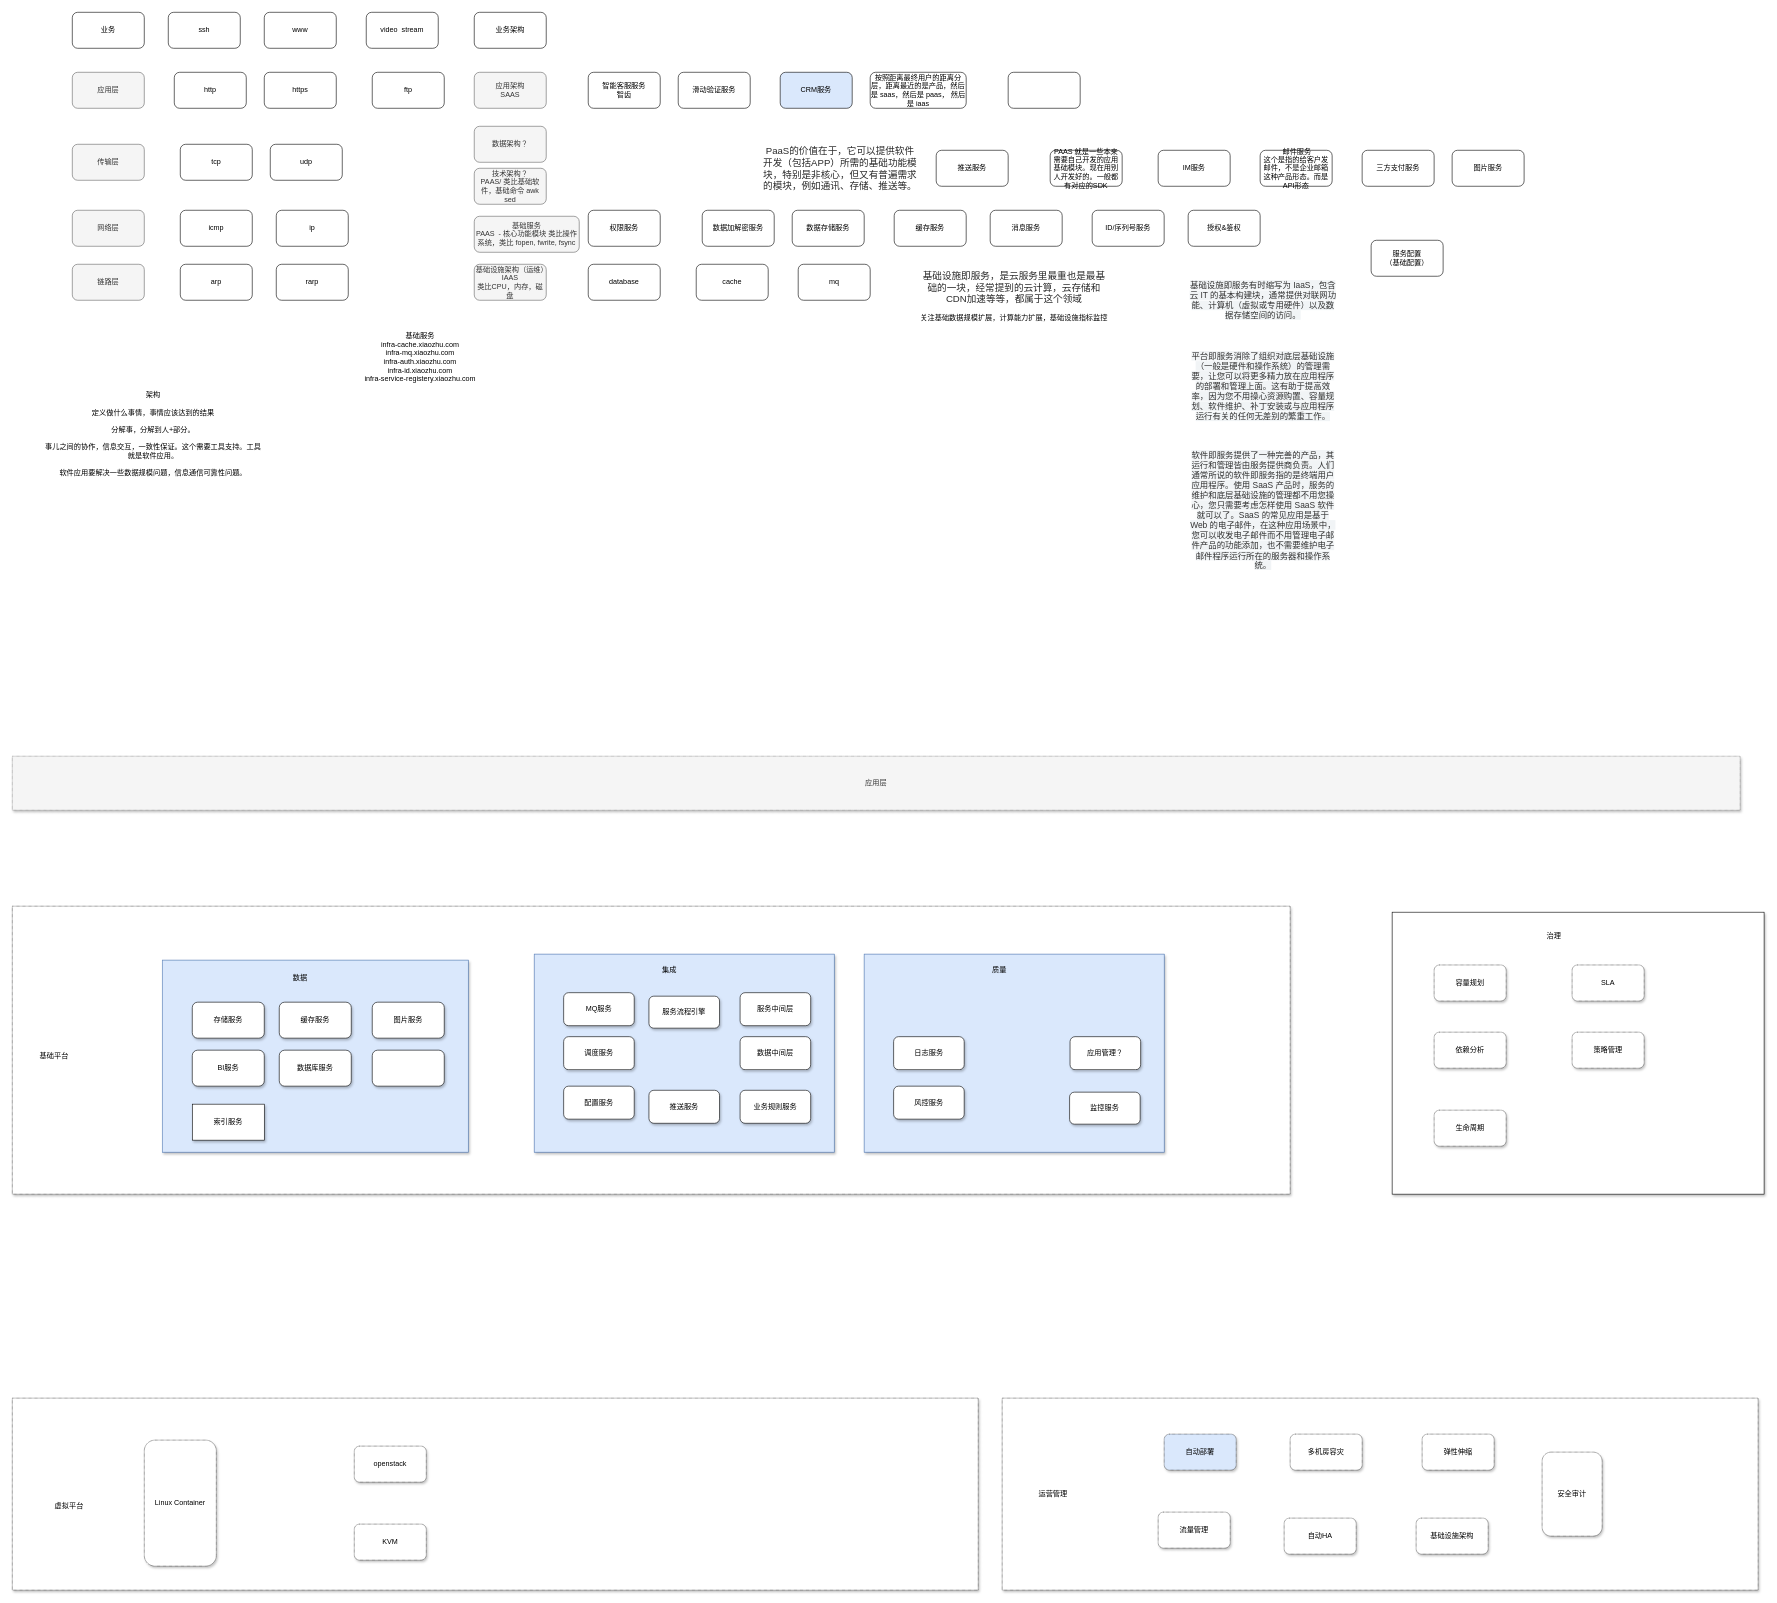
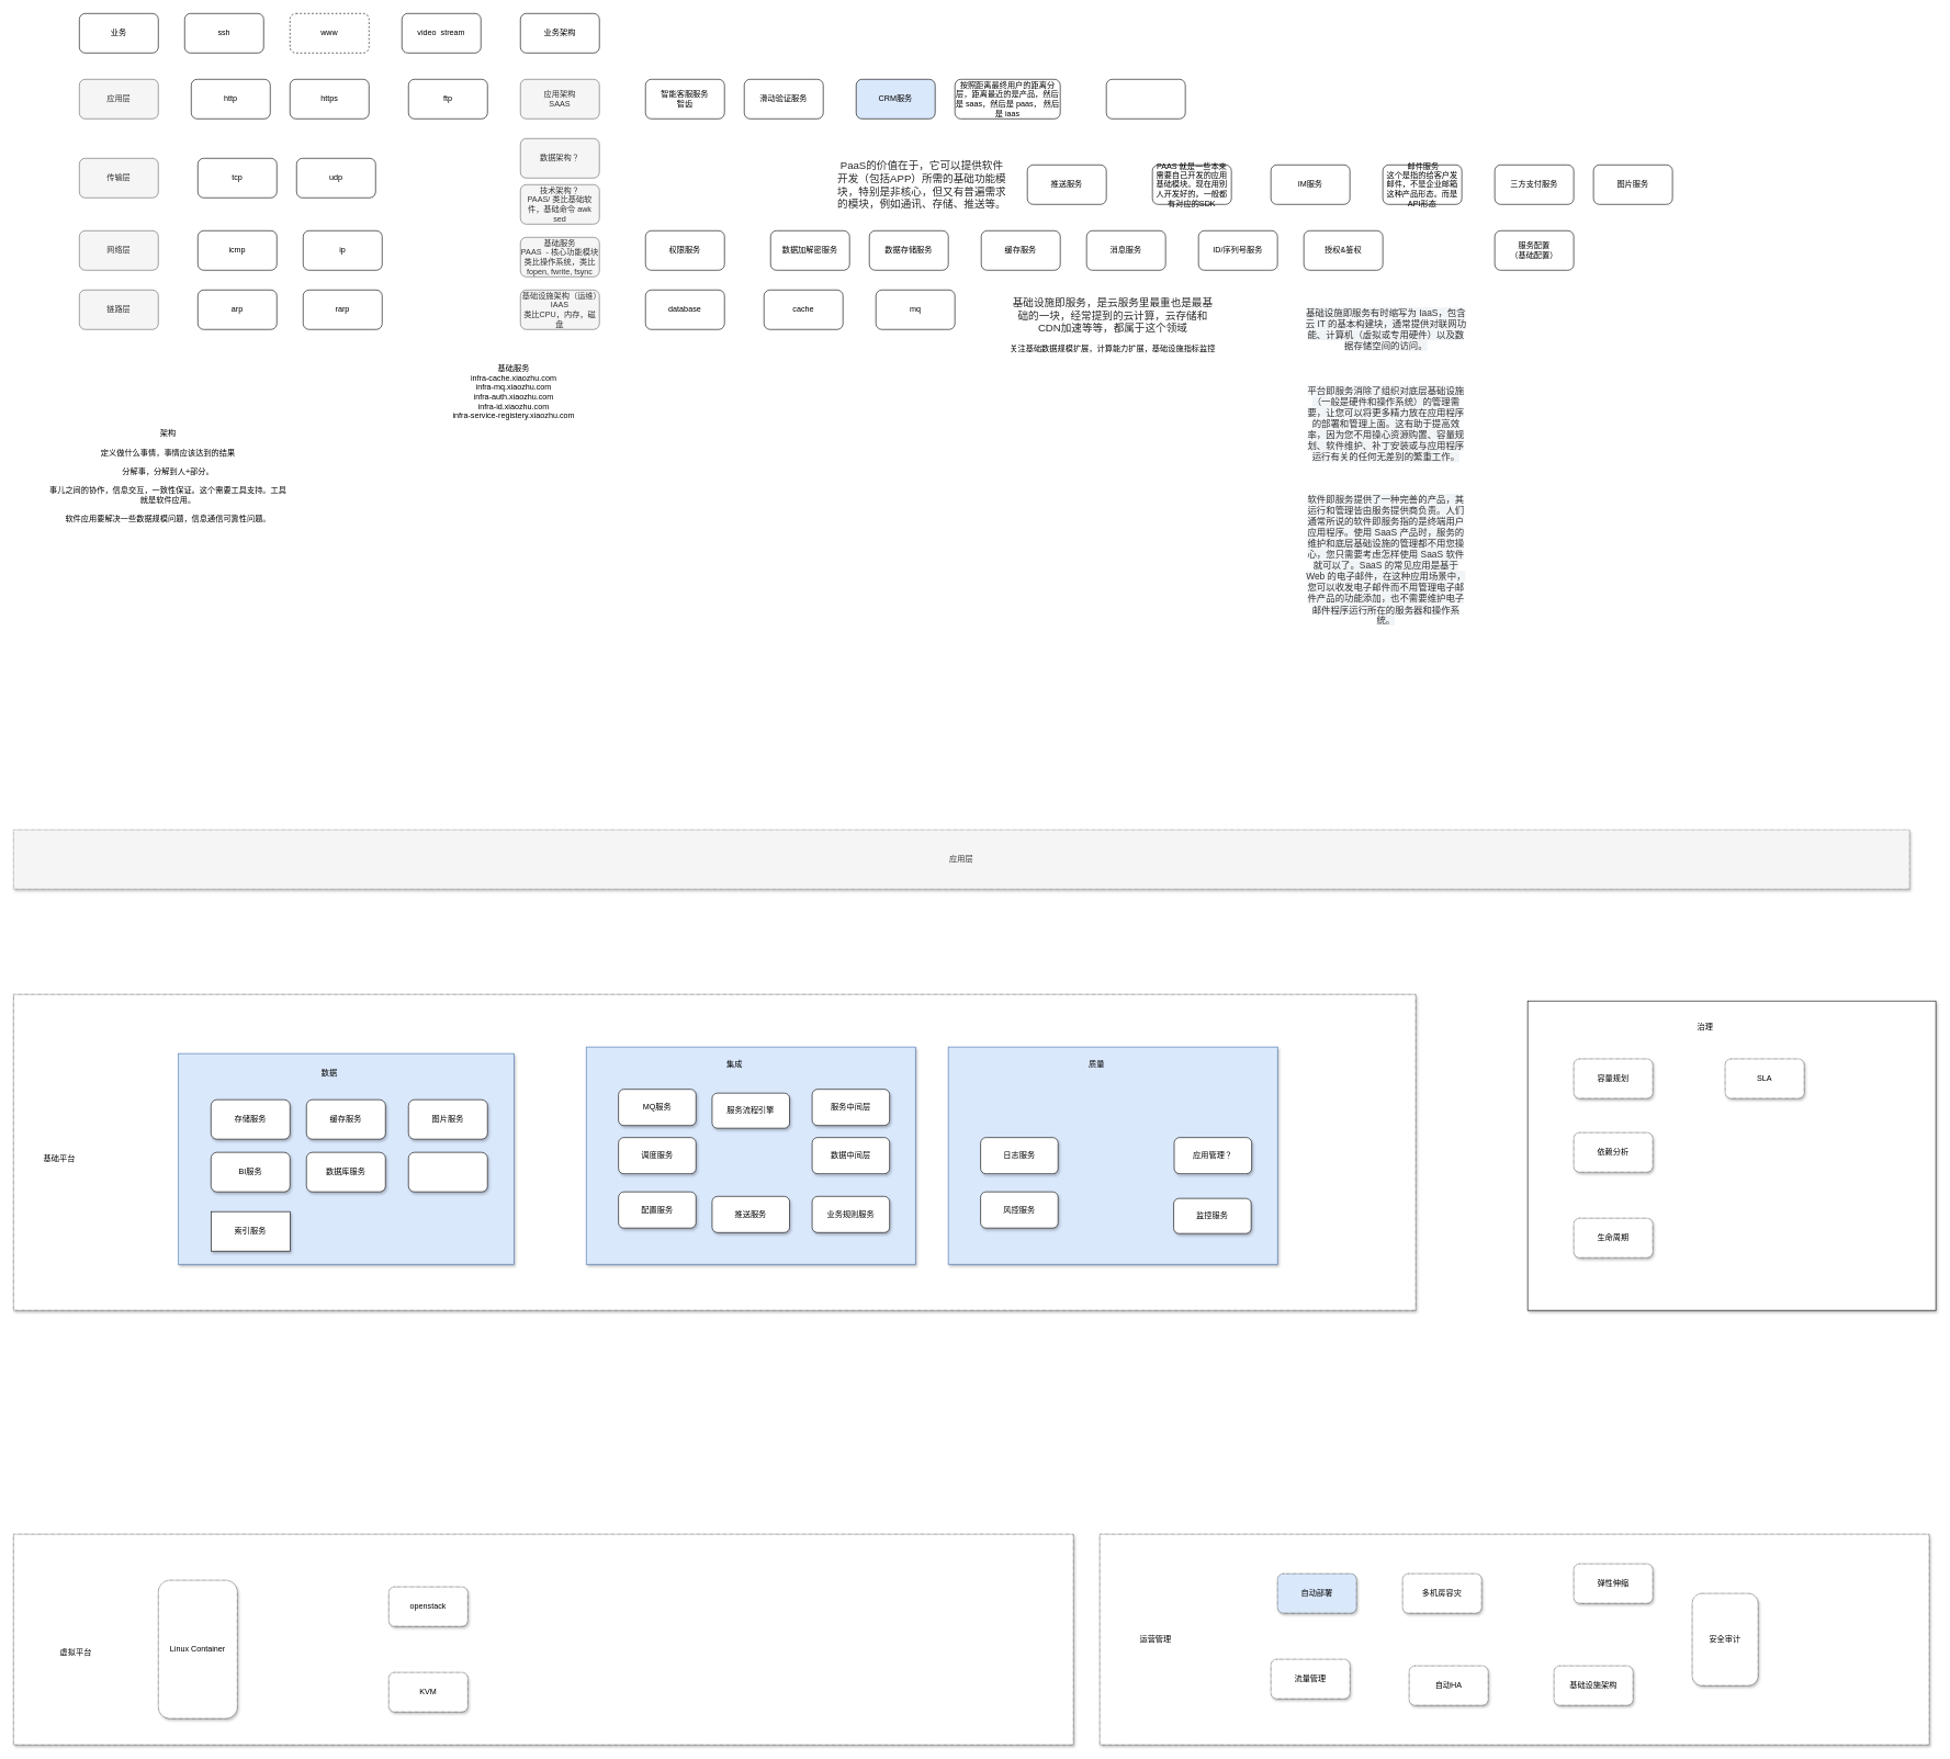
- <mxCell id="11" value="www" style="rounded=1;whiteSpace=wrap;html=1;" vertex="1" parent="1"><mxGeometry x="440" y="20" width="120" height="60" as="geometry" /></mxCell>
+ <mxCell id="11" value="www" style="rounded=1;whiteSpace=wrap;html=1;dashed=1;" vertex="1" parent="1"><mxGeometry x="440" y="20" width="120" height="60" as="geometry" /></mxCell>
- <mxCell id="38" value="基础服务&lt;br&gt;PAAS&amp;nbsp; - 核心功能模块 类比操作系统，类比 fopen, fwrite, fsync" style="rounded=1;whiteSpace=wrap;html=1;fillColor=#f5f5f5;strokeColor=#666666;fontColor=#333333;" vertex="1" parent="1"><mxGeometry x="790" y="360" width="175" height="60" as="geometry" /></mxCell>
+ <mxCell id="38" value="基础服务&lt;br&gt;PAAS&amp;nbsp; - 核心功能模块 类比操作系统，类比 fopen, fwrite, fsync" style="rounded=1;whiteSpace=wrap;html=1;fillColor=#f5f5f5;strokeColor=#666666;fontColor=#333333;" vertex="1" parent="1"><mxGeometry x="790" y="360" width="120" height="60" as="geometry" /></mxCell>
- <mxCell id="36" value="服务配置&lt;br&gt;（基础配置）" style="rounded=1;whiteSpace=wrap;html=1;" vertex="1" parent="1"><mxGeometry x="2285" y="400" width="120" height="60" as="geometry" /></mxCell>
+ <mxCell id="36" value="服务配置&lt;br&gt;（基础配置）" style="rounded=1;whiteSpace=wrap;html=1;" vertex="1" parent="1"><mxGeometry x="2270" y="350" width="120" height="60" as="geometry" /></mxCell>
- <mxCell id="37" value="&lt;div&gt;基础服务&lt;/div&gt;&lt;div&gt;infra-cache.xiaozhu.com&lt;/div&gt;&lt;div&gt;infra-mq.xiaozhu.com&lt;/div&gt;&lt;div&gt;infra-auth.xiaozhu.com&lt;/div&gt;&lt;div&gt;infra-id.xiaozhu.com&lt;/div&gt;&lt;div&gt;infra-service-registery.xiaozhu.com&lt;/div&gt;" style="text;html=1;strokeColor=none;fillColor=none;align=center;verticalAlign=middle;whiteSpace=wrap;rounded=0;" vertex="1" parent="1"><mxGeometry x="560" y="520" width="280" height="150" as="geometry" /></mxCell>
+ <mxCell id="37" value="&lt;div&gt;基础服务&lt;/div&gt;&lt;div&gt;infra-cache.xiaozhu.com&lt;/div&gt;&lt;div&gt;infra-mq.xiaozhu.com&lt;/div&gt;&lt;div&gt;infra-auth.xiaozhu.com&lt;/div&gt;&lt;div&gt;infra-id.xiaozhu.com&lt;/div&gt;&lt;div&gt;infra-service-registery.xiaozhu.com&lt;/div&gt;" style="text;html=1;strokeColor=none;fillColor=none;align=center;verticalAlign=middle;whiteSpace=wrap;rounded=0;" vertex="1" parent="1"><mxGeometry x="640" y="520" width="280" height="150" as="geometry" /></mxCell>
- <mxCell id="89" value="策略管理" style="rounded=1;whiteSpace=wrap;html=1;shadow=1;dashed=1;dashPattern=1 1;" vertex="1" parent="1"><mxGeometry x="2620" y="1720" width="120" height="60" as="geometry" /></mxCell>
- <mxCell id="102" value="多机房容灾" style="rounded=1;whiteSpace=wrap;html=1;shadow=1;dashed=1;dashPattern=1 1;" vertex="1" parent="1"><mxGeometry x="2150" y="2390" width="120" height="60" as="geometry" /></mxCell>
+ <mxCell id="102" value="多机房容灾" style="rounded=1;whiteSpace=wrap;html=1;shadow=1;dashed=1;dashPattern=1 1;" vertex="1" parent="1"><mxGeometry x="2130" y="2390" width="120" height="60" as="geometry" /></mxCell>
- <mxCell id="103" value="弹性伸缩" style="rounded=1;whiteSpace=wrap;html=1;shadow=1;dashed=1;dashPattern=1 1;" vertex="1" parent="1"><mxGeometry x="2370" y="2390" width="120" height="60" as="geometry" /></mxCell>
+ <mxCell id="103" value="弹性伸缩" style="rounded=1;whiteSpace=wrap;html=1;shadow=1;dashed=1;dashPattern=1 1;" vertex="1" parent="1"><mxGeometry x="2390" y="2375" width="120" height="60" as="geometry" /></mxCell>
